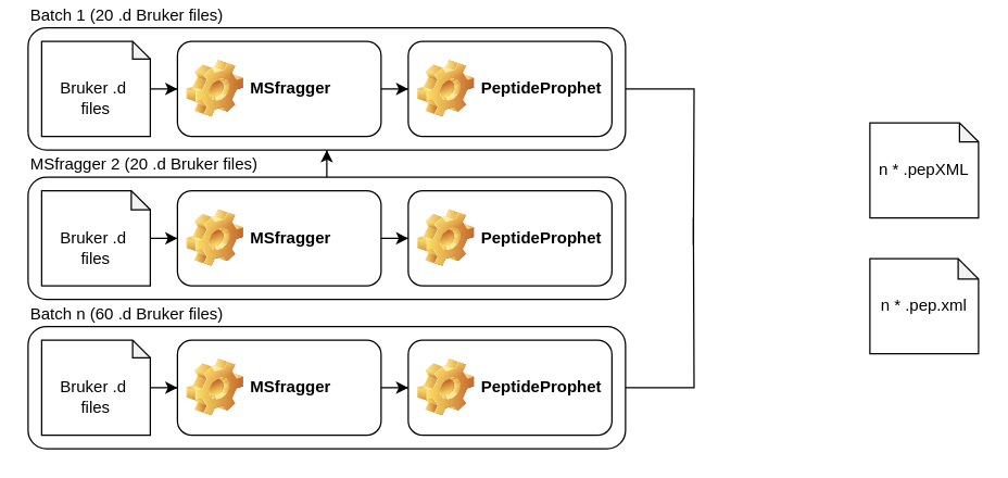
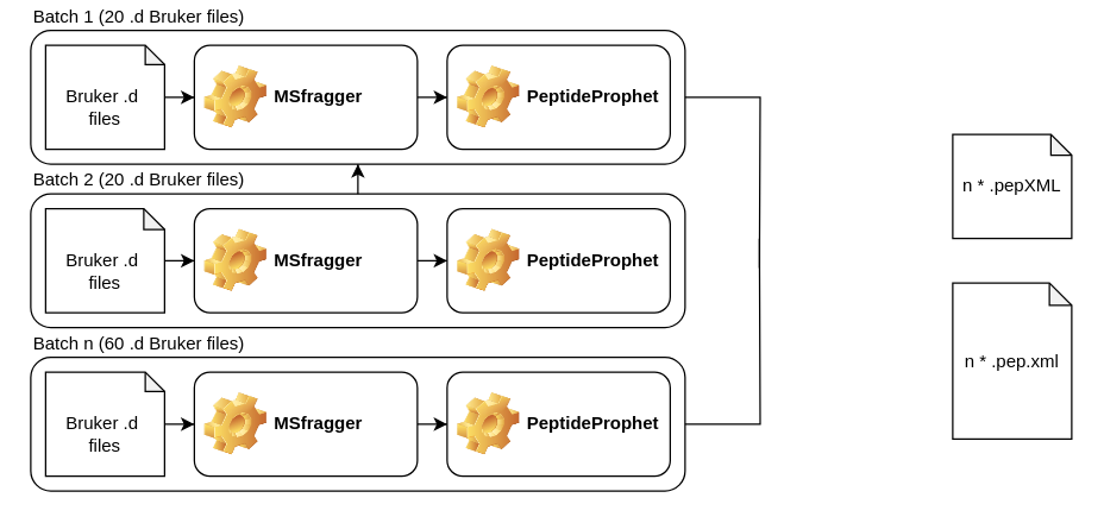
- <mxCell id="15" value="MSfragger 2 (20 .d Bruker files)" style="rounded=1;whiteSpace=wrap;html=1;fillColor=none;labelPosition=center;verticalLabelPosition=top;align=left;verticalAlign=bottom;" vertex="1" parent="1"><mxGeometry x="20" y="130" width="440" height="90" as="geometry" /></mxCell>
+ <mxCell id="15" value="Batch 2 (20 .d Bruker files)" style="rounded=1;whiteSpace=wrap;html=1;fillColor=none;labelPosition=center;verticalLabelPosition=top;align=left;verticalAlign=bottom;" vertex="1" parent="1"><mxGeometry x="20" y="130" width="440" height="90" as="geometry" /></mxCell>
- <mxCell id="24" value="n * .pep.xml" style="shape=note;whiteSpace=wrap;html=1;backgroundOutline=1;darkOpacity=0.05;size=15;" vertex="1" parent="1"><mxGeometry x="640" y="190" width="80" height="70" as="geometry" /></mxCell>
+ <mxCell id="24" value="n * .pep.xml" style="shape=note;whiteSpace=wrap;html=1;backgroundOutline=1;darkOpacity=0.05;size=15;" vertex="1" parent="1"><mxGeometry x="640" y="190" width="80" height="105" as="geometry" /></mxCell>
